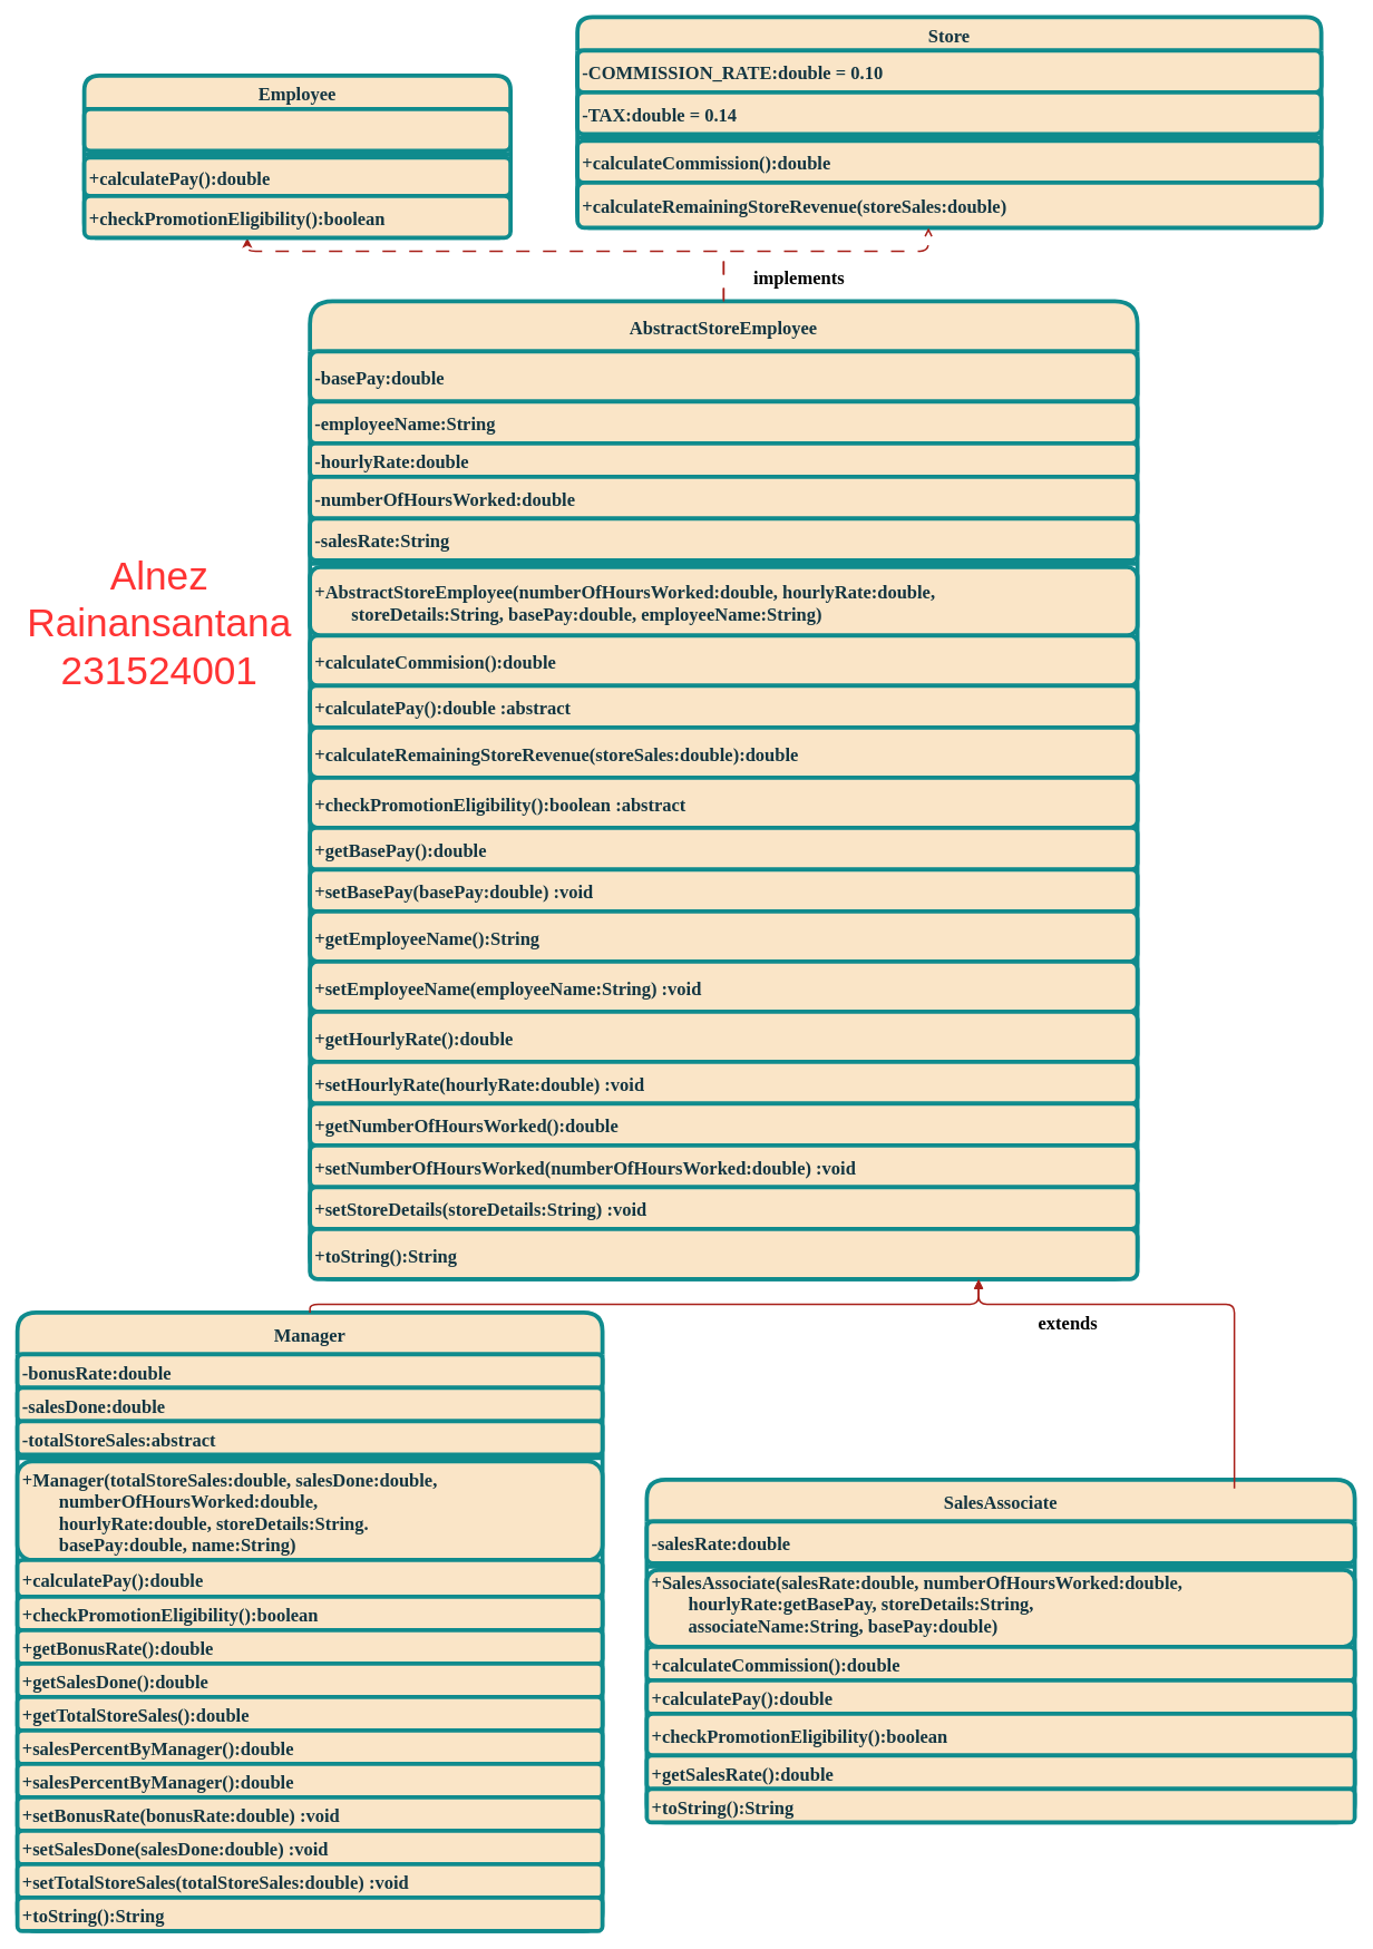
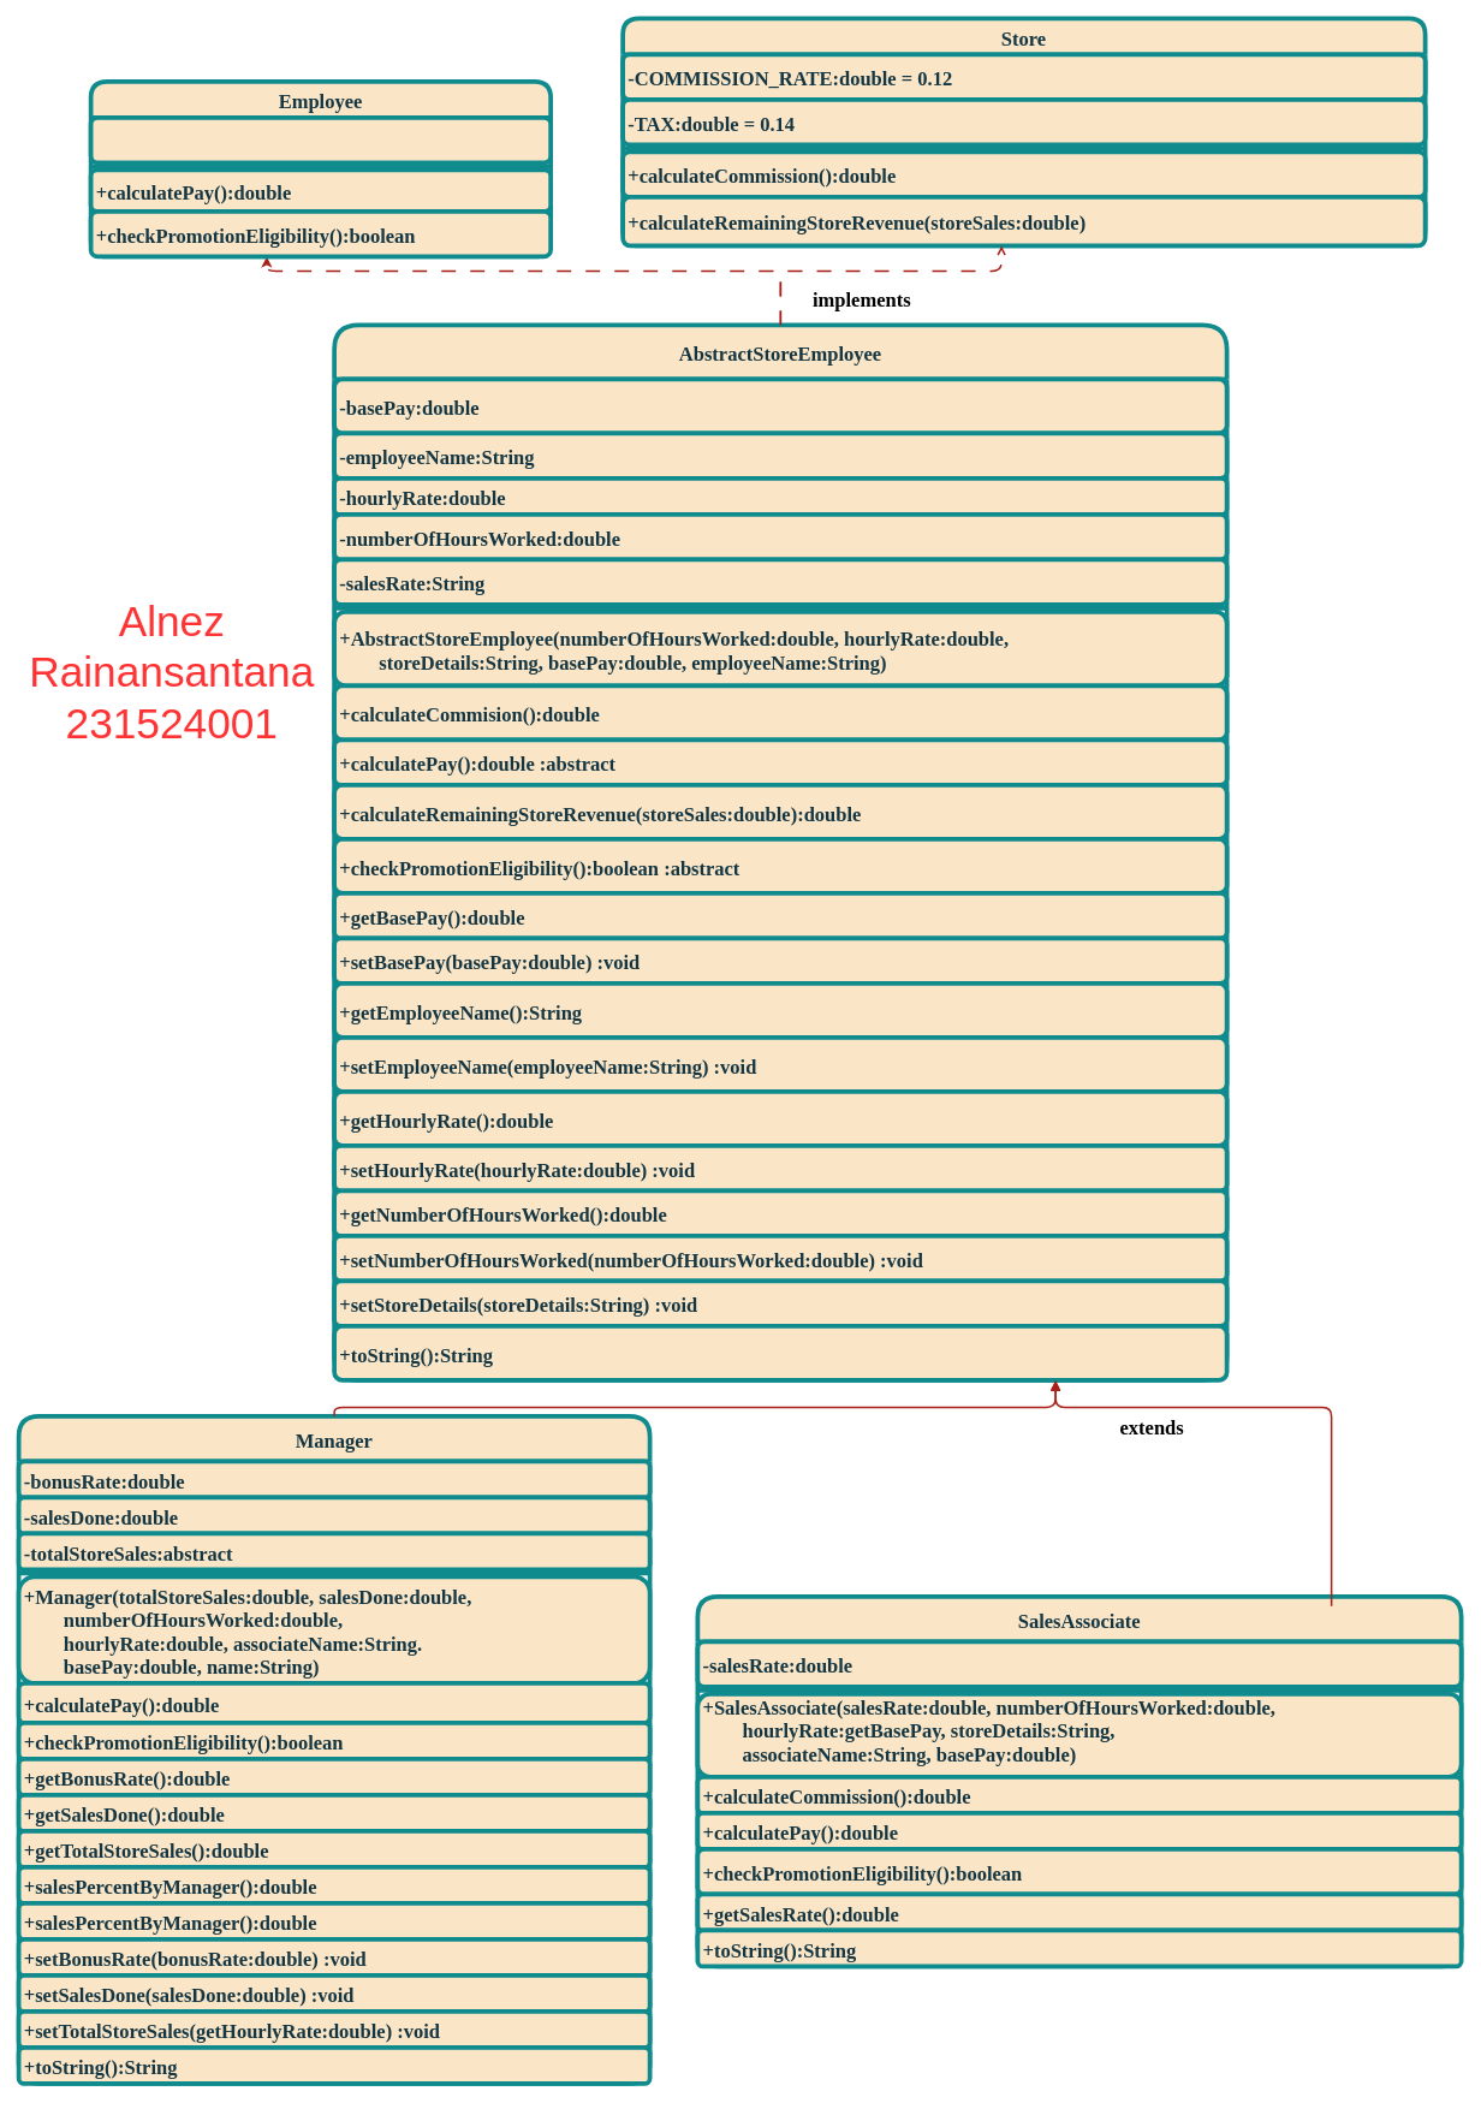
- <mxCell id="58" value="-COMMISSION_RATE:double = 0.10" style="text;align=left;verticalAlign=middle;spacingLeft=4;spacingRight=4;overflow=hidden;rotatable=0;points=[[0,0.5],[1,0.5]];portConstraint=eastwest;fontSize=22;spacingTop=0;horizontal=1;shadow=0;textShadow=0;swimlaneLine=1;strokeColor=#0F8B8D;labelBackgroundColor=none;fillColor=#FAE5C7;fontColor=#143642;strokeWidth=5;fontStyle=1;labelBorderColor=none;fontFamily=Lucida Console;rounded=1;" vertex="1" parent="57"><mxGeometry y="40" width="890" height="50" as="geometry" /></mxCell>
+ <mxCell id="58" value="-COMMISSION_RATE:double = 0.12" style="text;align=left;verticalAlign=middle;spacingLeft=4;spacingRight=4;overflow=hidden;rotatable=0;points=[[0,0.5],[1,0.5]];portConstraint=eastwest;fontSize=22;spacingTop=0;horizontal=1;shadow=0;textShadow=0;swimlaneLine=1;strokeColor=#0F8B8D;labelBackgroundColor=none;fillColor=#FAE5C7;fontColor=#143642;strokeWidth=5;fontStyle=1;labelBorderColor=none;fontFamily=Lucida Console;rounded=1;" vertex="1" parent="57"><mxGeometry y="40" width="890" height="50" as="geometry" /></mxCell>
- <mxCell id="30" value="+Manager(totalStoreSales:double, salesDone:double,&#10;        numberOfHoursWorked:double, &#10;        hourlyRate:double, storeDetails:String. &#10;        basePay:double, name:String)" style="text;align=left;verticalAlign=middle;spacingLeft=4;spacingRight=4;overflow=hidden;rotatable=0;points=[[0,0.5],[1,0.5]];portConstraint=eastwest;fontStyle=1;fontSize=22;spacingTop=0;horizontal=1;shadow=0;textShadow=0;swimlaneLine=1;strokeColor=#0F8B8D;labelBackgroundColor=none;fillColor=#FAE5C7;fontColor=#143642;strokeWidth=5;labelBorderColor=none;fontFamily=Lucida Console;rounded=1;" parent="25" vertex="1"><mxGeometry y="178" width="700" height="118" as="geometry" /></mxCell>
+ <mxCell id="30" value="+Manager(totalStoreSales:double, salesDone:double,&#10;        numberOfHoursWorked:double, &#10;        hourlyRate:double, associateName:String. &#10;        basePay:double, name:String)" style="text;align=left;verticalAlign=middle;spacingLeft=4;spacingRight=4;overflow=hidden;rotatable=0;points=[[0,0.5],[1,0.5]];portConstraint=eastwest;fontStyle=1;fontSize=22;spacingTop=0;horizontal=1;shadow=0;textShadow=0;swimlaneLine=1;strokeColor=#0F8B8D;labelBackgroundColor=none;fillColor=#FAE5C7;fontColor=#143642;strokeWidth=5;labelBorderColor=none;fontFamily=Lucida Console;rounded=1;" parent="25" vertex="1"><mxGeometry y="178" width="700" height="118" as="geometry" /></mxCell>
- <mxCell id="40" value="+setTotalStoreSales(totalStoreSales:double) :void" style="text;align=left;verticalAlign=middle;spacingLeft=4;spacingRight=4;overflow=hidden;rotatable=0;points=[[0,0.5],[1,0.5]];portConstraint=eastwest;fontSize=22;spacingTop=0;horizontal=1;shadow=0;textShadow=0;swimlaneLine=1;strokeColor=#0F8B8D;labelBackgroundColor=none;fillColor=#FAE5C7;fontColor=#143642;strokeWidth=5;fontStyle=1;labelBorderColor=none;fontFamily=Lucida Console;rounded=1;" vertex="1" parent="25"><mxGeometry y="660" width="700" height="40" as="geometry" /></mxCell>
+ <mxCell id="40" value="+setTotalStoreSales(getHourlyRate:double) :void" style="text;align=left;verticalAlign=middle;spacingLeft=4;spacingRight=4;overflow=hidden;rotatable=0;points=[[0,0.5],[1,0.5]];portConstraint=eastwest;fontSize=22;spacingTop=0;horizontal=1;shadow=0;textShadow=0;swimlaneLine=1;strokeColor=#0F8B8D;labelBackgroundColor=none;fillColor=#FAE5C7;fontColor=#143642;strokeWidth=5;fontStyle=1;labelBorderColor=none;fontFamily=Lucida Console;rounded=1;" vertex="1" parent="25"><mxGeometry y="660" width="700" height="40" as="geometry" /></mxCell>
